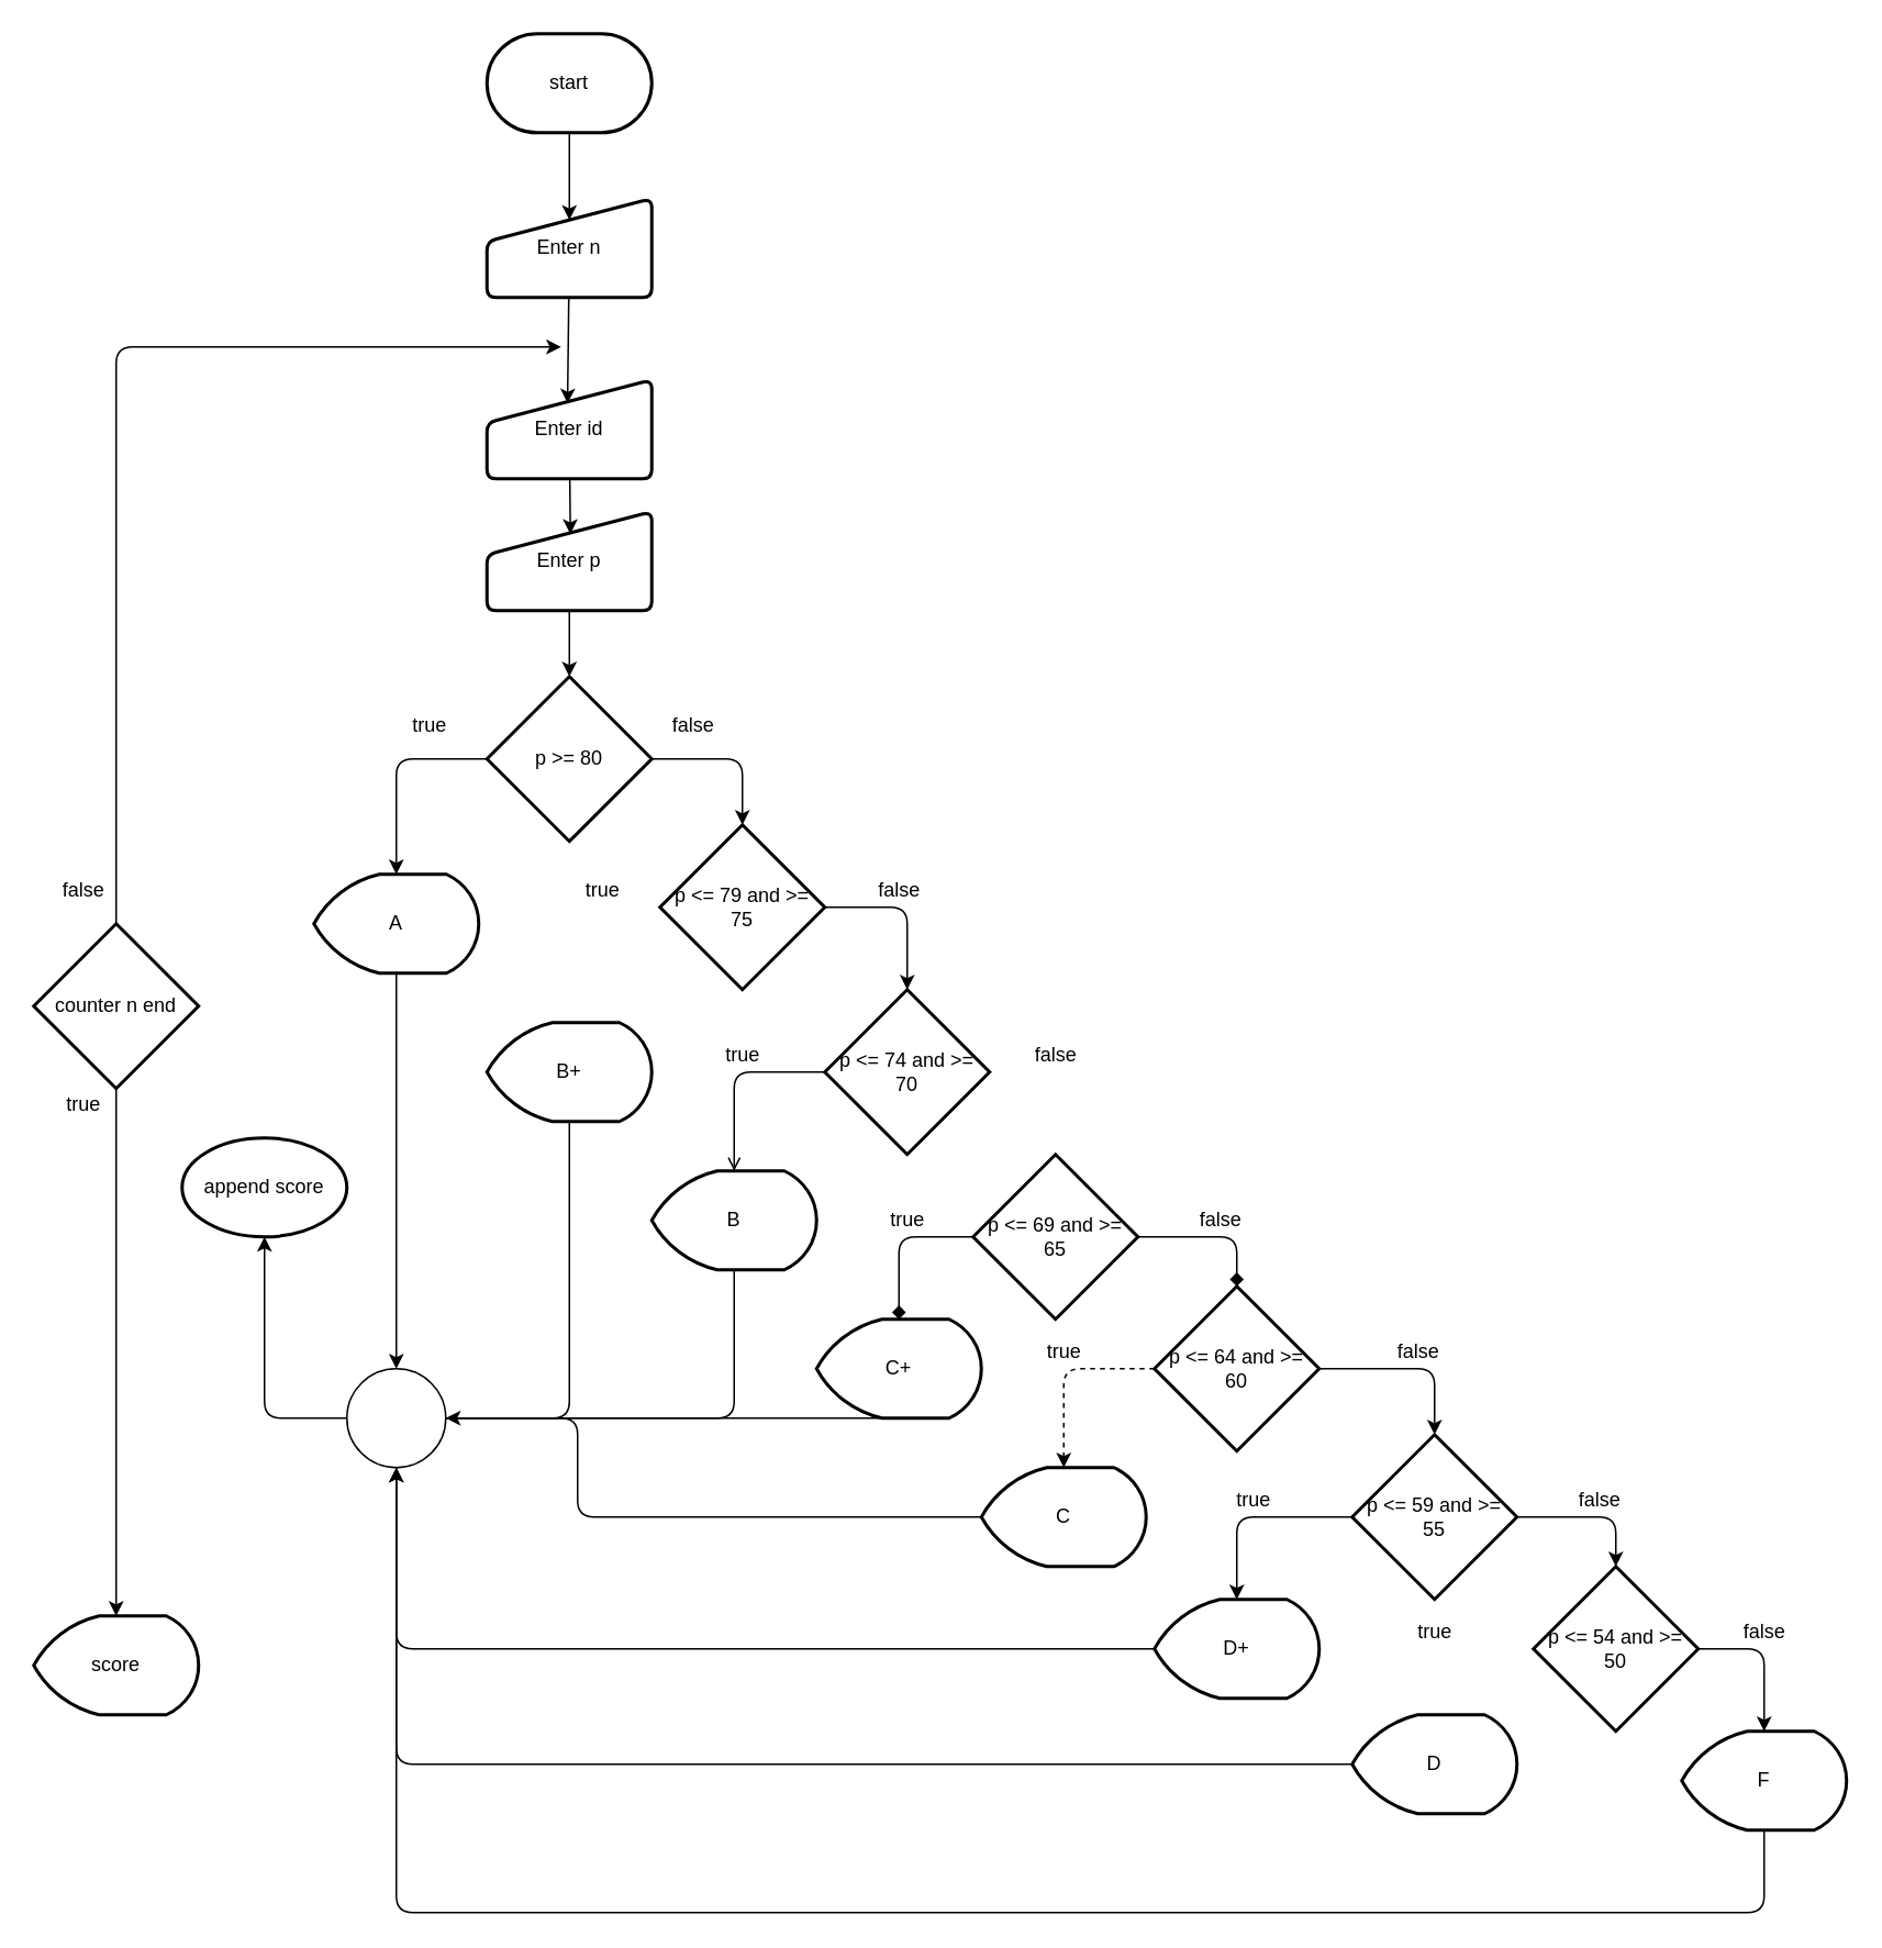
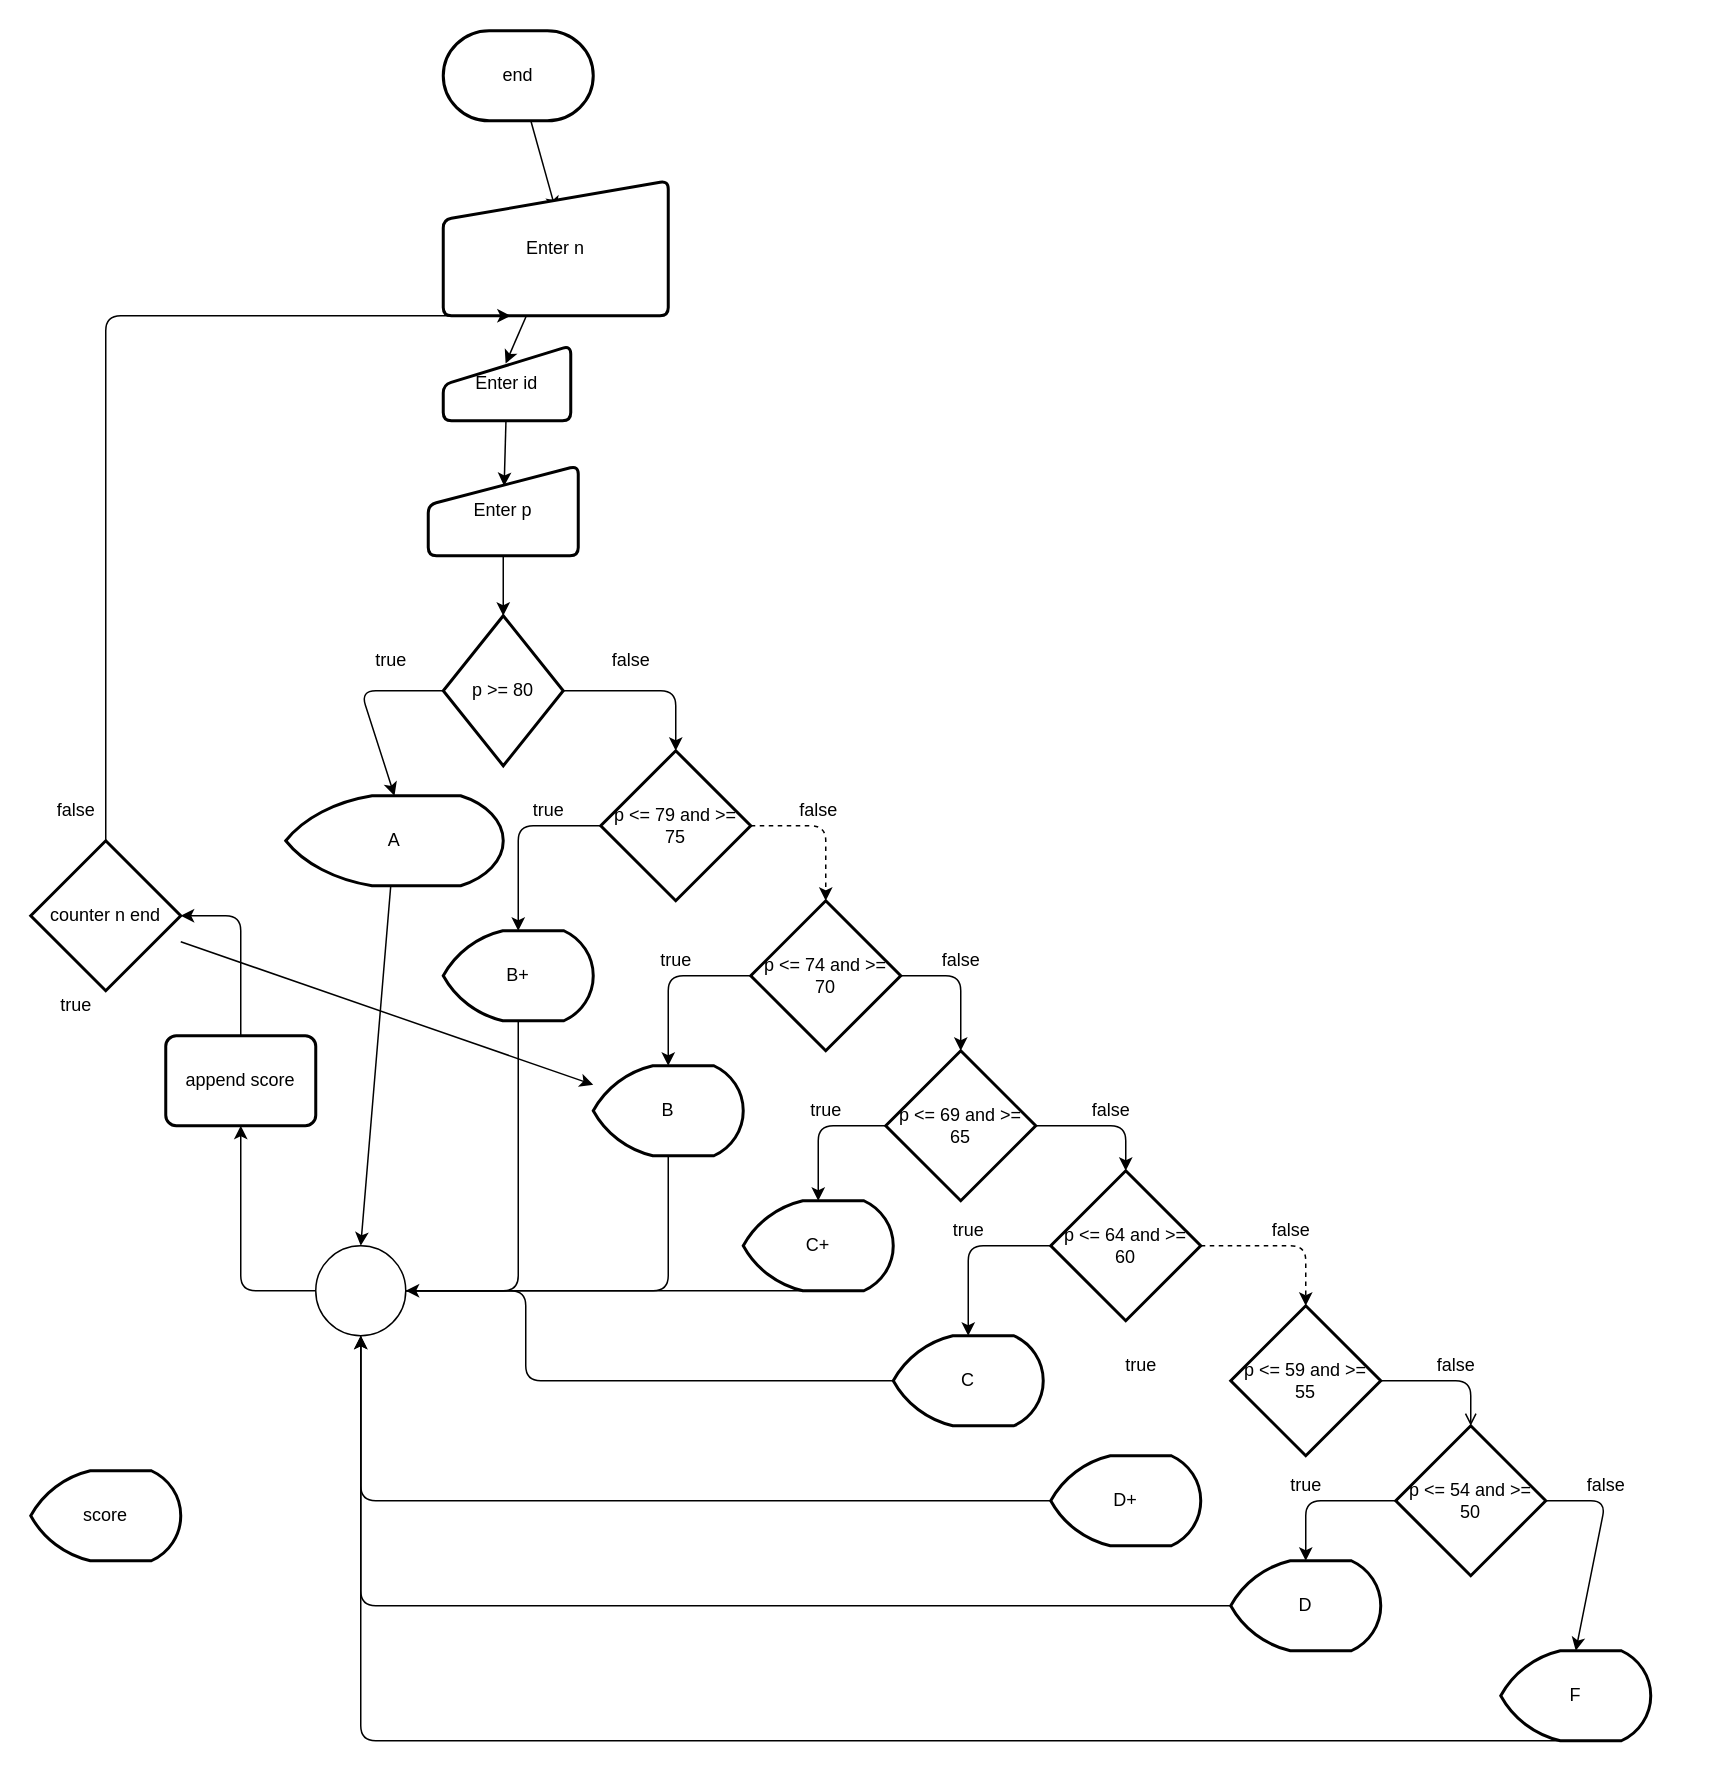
- <mxCell id="3" value="start" style="strokeWidth=2;html=1;shape=mxgraph.flowchart.terminator;whiteSpace=wrap;" parent="1" vertex="1"><mxGeometry x="295" y="20" width="100" height="60" as="geometry" /></mxCell>
+ <mxCell id="3" value="end" style="strokeWidth=2;html=1;shape=mxgraph.flowchart.terminator;whiteSpace=wrap;" parent="1" vertex="1"><mxGeometry x="295" y="20" width="100" height="60" as="geometry" /></mxCell>
- <mxCell id="5" value="Enter n" style="html=1;strokeWidth=2;shape=manualInput;whiteSpace=wrap;rounded=1;size=26;arcSize=11;" parent="1" vertex="1"><mxGeometry x="295" y="120" width="100" height="60" as="geometry" /></mxCell>
+ <mxCell id="5" value="Enter n" style="html=1;strokeWidth=2;shape=manualInput;whiteSpace=wrap;rounded=1;size=26;arcSize=11;" parent="1" vertex="1"><mxGeometry x="295" y="120" width="150" height="90" as="geometry" /></mxCell>
- <mxCell id="59" value="Enter id" style="html=1;strokeWidth=2;shape=manualInput;whiteSpace=wrap;rounded=1;size=26;arcSize=11;" parent="1" vertex="1"><mxGeometry x="295" y="230" width="100" height="60" as="geometry" /></mxCell>
+ <mxCell id="59" value="Enter id" style="html=1;strokeWidth=2;shape=manualInput;whiteSpace=wrap;rounded=1;size=26;arcSize=11;" parent="1" vertex="1"><mxGeometry x="295" y="230" width="85" height="50" as="geometry" /></mxCell>
- <mxCell id="7" value="Enter p" style="html=1;strokeWidth=2;shape=manualInput;whiteSpace=wrap;rounded=1;size=26;arcSize=11;" parent="1" vertex="1"><mxGeometry x="295" y="310" width="100" height="60" as="geometry" /></mxCell>
+ <mxCell id="7" value="Enter p" style="html=1;strokeWidth=2;shape=manualInput;whiteSpace=wrap;rounded=1;size=26;arcSize=11;" parent="1" vertex="1"><mxGeometry x="285" y="310" width="100" height="60" as="geometry" /></mxCell>
- <mxCell id="10" value="p &amp;gt;= 80" style="strokeWidth=2;html=1;shape=mxgraph.flowchart.decision;whiteSpace=wrap;" parent="1" vertex="1"><mxGeometry x="295" y="410" width="100" height="100" as="geometry" /></mxCell>
+ <mxCell id="10" value="p &amp;gt;= 80" style="strokeWidth=2;html=1;shape=mxgraph.flowchart.decision;whiteSpace=wrap;" parent="1" vertex="1"><mxGeometry x="295" y="410" width="80" height="100" as="geometry" /></mxCell>
- <mxCell id="16" style="edgeStyle=none;html=1;entryX=0.5;entryY=0;entryDx=0;entryDy=0;entryPerimeter=0;" parent="1" source="17" target="22" edge="1"><mxGeometry relative="1" as="geometry"><Array as="points"><mxPoint x="550" y="550" /></Array></mxGeometry></mxCell>
+ <mxCell id="16" style="edgeStyle=none;html=1;entryX=0.5;entryY=0;entryDx=0;entryDy=0;entryPerimeter=0;dashed=1;" parent="1" source="17" target="22" edge="1"><mxGeometry relative="1" as="geometry"><Array as="points"><mxPoint x="550" y="550" /></Array></mxGeometry></mxCell>
+ <mxCell id="15" style="edgeStyle=none;html=1;entryX=0.5;entryY=0;entryDx=0;entryDy=0;entryPerimeter=0;" parent="1" source="17" target="19" edge="1"><mxGeometry relative="1" as="geometry"><Array as="points"><mxPoint x="345" y="550" /></Array></mxGeometry></mxCell>
- <mxCell id="12" value="A" style="strokeWidth=2;html=1;shape=mxgraph.flowchart.display;whiteSpace=wrap;" parent="1" vertex="1"><mxGeometry x="190" y="530" width="100" height="60" as="geometry" /></mxCell>
+ <mxCell id="12" value="A" style="strokeWidth=2;html=1;shape=mxgraph.flowchart.display;whiteSpace=wrap;" parent="1" vertex="1"><mxGeometry x="190" y="530" width="145" height="60" as="geometry" /></mxCell>
+ <mxCell id="66" style="edgeStyle=none;html=1;entryX=1;entryY=0.5;entryDx=0;entryDy=0;entryPerimeter=0;" parent="1" source="67" target="65" edge="1"><mxGeometry relative="1" as="geometry"><Array as="points"><mxPoint x="160" y="610" /></Array></mxGeometry></mxCell>
+ <mxCell id="21" style="edgeStyle=none;html=1;entryX=0.5;entryY=0;entryDx=0;entryDy=0;entryPerimeter=0;" parent="1" source="22" target="27" edge="1"><mxGeometry relative="1" as="geometry"><Array as="points"><mxPoint x="640" y="650" /></Array></mxGeometry></mxCell>
- <mxCell id="20" style="edgeStyle=none;html=1;entryX=0.5;entryY=0;entryDx=0;entryDy=0;entryPerimeter=0;endArrow=open;" parent="1" source="22" target="24" edge="1"><mxGeometry relative="1" as="geometry"><Array as="points"><mxPoint x="445" y="650" /></Array></mxGeometry></mxCell>
+ <mxCell id="20" style="edgeStyle=none;html=1;entryX=0.5;entryY=0;entryDx=0;entryDy=0;entryPerimeter=0;" parent="1" source="22" target="24" edge="1"><mxGeometry relative="1" as="geometry"><Array as="points"><mxPoint x="445" y="650" /></Array></mxGeometry></mxCell>
- <mxCell id="67" value="append score" style="ellipse;whiteSpace=wrap;html=1;absoluteArcSize=1;arcSize=14;strokeWidth=2;" parent="1" vertex="1"><mxGeometry x="110" y="690" width="100" height="60" as="geometry" /></mxCell>
+ <mxCell id="67" value="append score" style="rounded=1;whiteSpace=wrap;html=1;absoluteArcSize=1;arcSize=14;strokeWidth=2;" parent="1" vertex="1"><mxGeometry x="110" y="690" width="100" height="60" as="geometry" /></mxCell>
- <mxCell id="26" style="edgeStyle=none;html=1;entryX=0.5;entryY=0;entryDx=0;entryDy=0;entryPerimeter=0;endArrow=diamond;" parent="1" source="27" target="37" edge="1"><mxGeometry relative="1" as="geometry"><Array as="points"><mxPoint x="750" y="750" /></Array></mxGeometry></mxCell>
+ <mxCell id="26" style="edgeStyle=none;html=1;entryX=0.5;entryY=0;entryDx=0;entryDy=0;entryPerimeter=0;" parent="1" source="27" target="37" edge="1"><mxGeometry relative="1" as="geometry"><Array as="points"><mxPoint x="750" y="750" /></Array></mxGeometry></mxCell>
- <mxCell id="25" style="edgeStyle=none;html=1;entryX=0.5;entryY=0;entryDx=0;entryDy=0;entryPerimeter=0;endArrow=diamond;" parent="1" source="27" target="29" edge="1"><mxGeometry relative="1" as="geometry"><Array as="points"><mxPoint x="545" y="750" /></Array></mxGeometry></mxCell>
+ <mxCell id="25" style="edgeStyle=none;html=1;entryX=0.5;entryY=0;entryDx=0;entryDy=0;entryPerimeter=0;" parent="1" source="27" target="29" edge="1"><mxGeometry relative="1" as="geometry"><Array as="points"><mxPoint x="545" y="750" /></Array></mxGeometry></mxCell>
- <mxCell id="64" style="edgeStyle=none;html=1;entryX=0.5;entryY=0;entryDx=0;entryDy=0;entryPerimeter=0;" parent="1" source="65" target="70" edge="1"><mxGeometry relative="1" as="geometry" /></mxCell>
+ <mxCell id="64" style="edgeStyle=none;html=1;" parent="1" source="65" target="24" edge="1"><mxGeometry relative="1" as="geometry" /></mxCell>
- <mxCell id="36" style="edgeStyle=none;html=1;entryX=0.5;entryY=0;entryDx=0;entryDy=0;entryPerimeter=0;" parent="1" source="37" target="40" edge="1"><mxGeometry relative="1" as="geometry"><Array as="points"><mxPoint x="870" y="830" /></Array></mxGeometry></mxCell>
+ <mxCell id="36" style="edgeStyle=none;html=1;entryX=0.5;entryY=0;entryDx=0;entryDy=0;entryPerimeter=0;dashed=1;" parent="1" source="37" target="40" edge="1"><mxGeometry relative="1" as="geometry"><Array as="points"><mxPoint x="870" y="830" /></Array></mxGeometry></mxCell>
- <mxCell id="35" style="edgeStyle=none;html=1;entryX=0.5;entryY=0;entryDx=0;entryDy=0;entryPerimeter=0;dashed=1;" parent="1" source="37" target="31" edge="1"><mxGeometry relative="1" as="geometry"><Array as="points"><mxPoint x="645" y="830" /></Array></mxGeometry></mxCell>
+ <mxCell id="35" style="edgeStyle=none;html=1;entryX=0.5;entryY=0;entryDx=0;entryDy=0;entryPerimeter=0;" parent="1" source="37" target="31" edge="1"><mxGeometry relative="1" as="geometry"><Array as="points"><mxPoint x="645" y="830" /></Array></mxGeometry></mxCell>
- <mxCell id="38" style="edgeStyle=none;html=1;entryX=0.5;entryY=0;entryDx=0;entryDy=0;entryPerimeter=0;" parent="1" source="40" target="32" edge="1"><mxGeometry relative="1" as="geometry"><Array as="points"><mxPoint x="750" y="920" /></Array></mxGeometry></mxCell>
- <mxCell id="39" style="edgeStyle=none;html=1;entryX=0.5;entryY=0;entryDx=0;entryDy=0;entryPerimeter=0;" parent="1" source="40" target="43" edge="1"><mxGeometry relative="1" as="geometry"><Array as="points"><mxPoint x="980" y="920" /></Array></mxGeometry></mxCell>
+ <mxCell id="39" style="edgeStyle=none;html=1;entryX=0.5;entryY=0;entryDx=0;entryDy=0;entryPerimeter=0;endArrow=open;" parent="1" source="40" target="43" edge="1"><mxGeometry relative="1" as="geometry"><Array as="points"><mxPoint x="980" y="920" /></Array></mxGeometry></mxCell>
+ <mxCell id="41" style="edgeStyle=none;html=1;entryX=0.5;entryY=0;entryDx=0;entryDy=0;entryPerimeter=0;" parent="1" source="43" target="34" edge="1"><mxGeometry relative="1" as="geometry"><Array as="points"><mxPoint x="870" y="1000" /></Array></mxGeometry></mxCell>
- <mxCell id="45" value="F" style="strokeWidth=2;html=1;shape=mxgraph.flowchart.display;whiteSpace=wrap;" parent="1" vertex="1"><mxGeometry x="1020" y="1050" width="100" height="60" as="geometry" /></mxCell>
+ <mxCell id="45" value="F" style="strokeWidth=2;html=1;shape=mxgraph.flowchart.display;whiteSpace=wrap;" parent="1" vertex="1"><mxGeometry x="1000" y="1100" width="100" height="60" as="geometry" /></mxCell>
